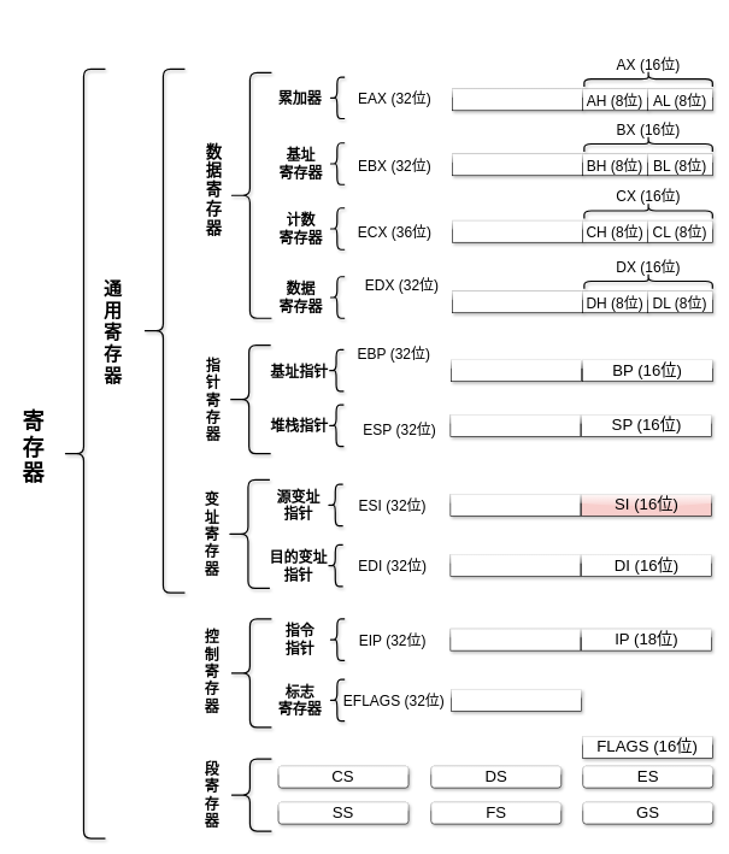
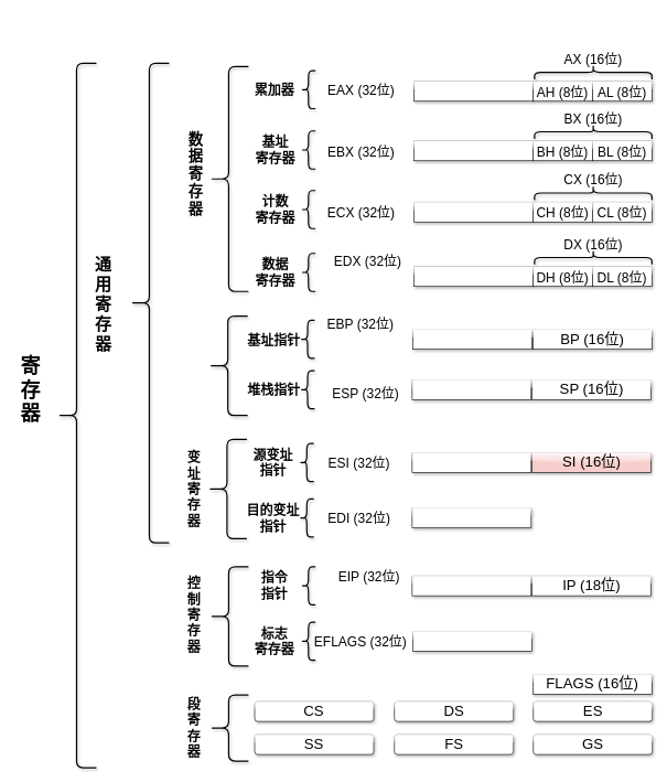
- <mxCell id="17" value="ECX (36位)" style="text;html=1;align=center;verticalAlign=middle;resizable=0;points=[];autosize=1;fontSize=20;shadow=1;fontFamily=Helvetica;" parent="1" vertex="1"><mxGeometry x="485" y="305" width="120" height="30" as="geometry" /></mxCell>
+ <mxCell id="17" value="ECX (32位)" style="text;html=1;align=center;verticalAlign=middle;resizable=0;points=[];autosize=1;fontSize=20;shadow=1;fontFamily=Helvetica;" parent="1" vertex="1"><mxGeometry x="485" y="305" width="120" height="30" as="geometry" /></mxCell>
- <mxCell id="51" value="指&lt;br&gt;针&lt;br&gt;寄&lt;br&gt;存&lt;br&gt;器" style="text;html=1;align=center;verticalAlign=middle;resizable=0;points=[];autosize=1;fontSize=20;fontStyle=1;shadow=1;fontFamily=Helvetica;" parent="1" vertex="1"><mxGeometry x="273.74" y="487.5" width="40" height="130" as="geometry" /></mxCell>
- <mxCell id="83" value="寄&lt;br style=&quot;font-size: 30px;&quot;&gt;存&lt;br style=&quot;font-size: 30px;&quot;&gt;器" style="text;html=1;align=center;verticalAlign=middle;resizable=0;points=[];autosize=1;labelPosition=center;verticalLabelPosition=middle;labelBackgroundColor=none;labelBorderColor=none;horizontal=1;fontStyle=1;fontSize=30;fontFamily=Helvetica;shadow=1;" parent="1" vertex="1"><mxGeometry x="20" y="563.75" width="50" height="110" as="geometry" /></mxCell>
+ <mxCell id="83" value="寄&lt;br style=&quot;font-size: 30px;&quot;&gt;存&lt;br style=&quot;font-size: 30px;&quot;&gt;器" style="text;html=1;align=center;verticalAlign=middle;resizable=0;points=[];autosize=1;labelPosition=center;verticalLabelPosition=middle;labelBackgroundColor=none;labelBorderColor=none;horizontal=1;fontStyle=1;fontSize=30;fontFamily=Helvetica;shadow=1;" parent="1" vertex="1"><mxGeometry x="20" y="533.75" width="50" height="110" as="geometry" /></mxCell>
- <mxCell id="43" value="DI (16位)" style="rounded=0;whiteSpace=wrap;html=1;labelBackgroundColor=none;fontSize=22;shadow=1;fontFamily=Helvetica;glass=1;" parent="1" vertex="1"><mxGeometry x="803.74" y="767.5" width="180" height="30" as="geometry" /></mxCell>
- <mxCell id="52" value="EIP (32位)" style="text;html=1;align=center;verticalAlign=middle;resizable=0;points=[];autosize=1;fontSize=20;shadow=1;fontFamily=Helvetica;" parent="1" vertex="1"><mxGeometry x="487.48" y="870" width="110" height="30" as="geometry" /></mxCell>
+ <mxCell id="52" value="EIP (32位)" style="text;html=1;align=center;verticalAlign=middle;resizable=0;points=[];autosize=1;fontSize=20;shadow=1;fontFamily=Helvetica;" parent="1" vertex="1"><mxGeometry x="502.48" y="855" width="110" height="30" as="geometry" /></mxCell>
